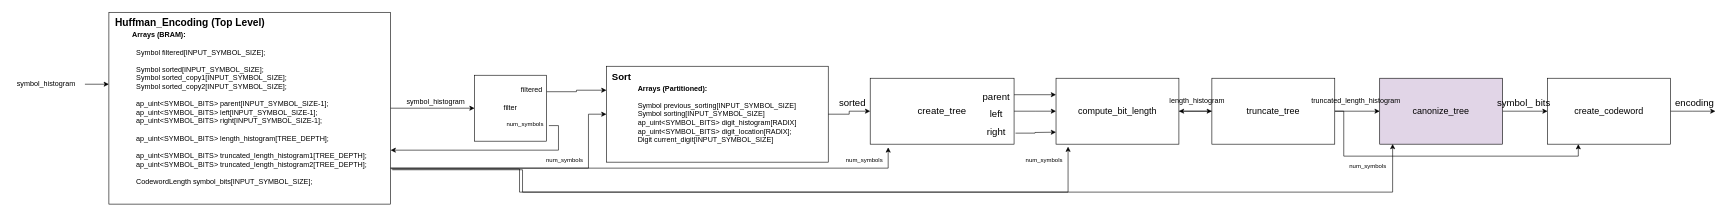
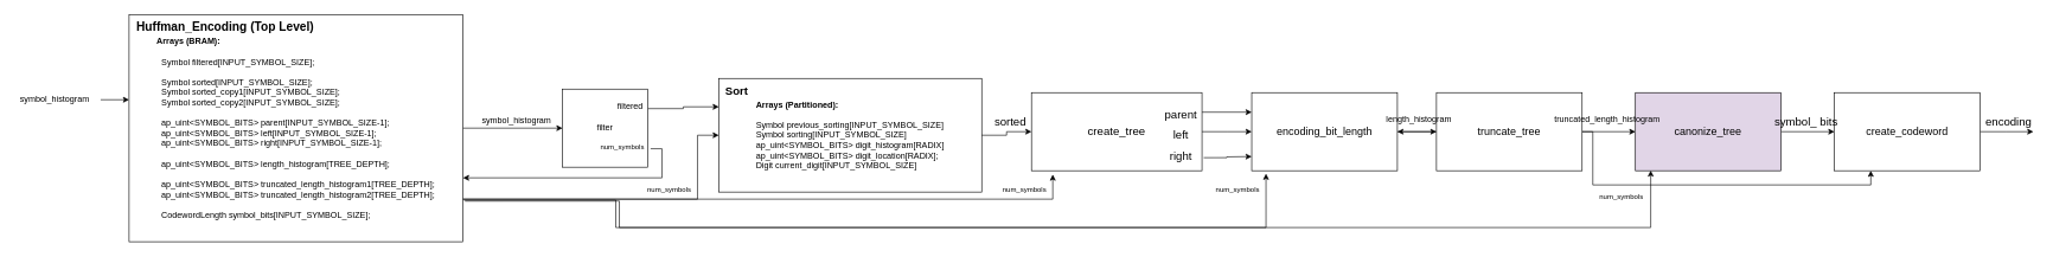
- <mxCell id="27" value="&lt;font style=&quot;font-size: 15px&quot;&gt;compute_bit_length&lt;/font&gt;" style="rounded=0;whiteSpace=wrap;html=1;" vertex="1" parent="1"><mxGeometry x="1760" y="130" width="205" height="110" as="geometry" /></mxCell>
+ <mxCell id="27" value="&lt;font style=&quot;font-size: 15px&quot;&gt;encoding_bit_length&lt;/font&gt;" style="rounded=0;whiteSpace=wrap;html=1;" vertex="1" parent="1"><mxGeometry x="1760" y="130" width="205" height="110" as="geometry" /></mxCell>
